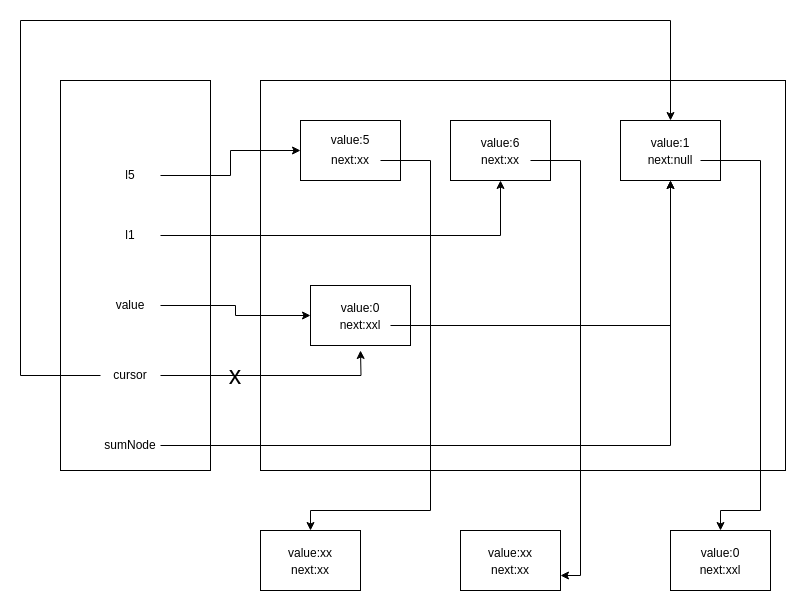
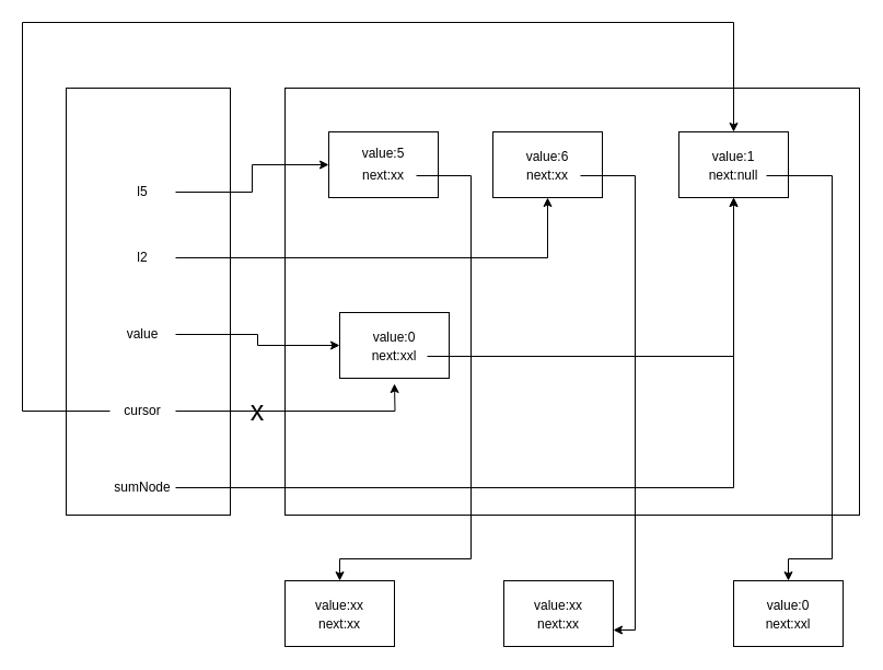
- <mxCell id="7" value="l1" style="text;html=1;strokeColor=none;fillColor=none;align=center;verticalAlign=middle;whiteSpace=wrap;rounded=0;" vertex="1" parent="1"><mxGeometry x="100" y="220" width="60" height="30" as="geometry" /></mxCell>
+ <mxCell id="7" value="l2" style="text;html=1;strokeColor=none;fillColor=none;align=center;verticalAlign=middle;whiteSpace=wrap;rounded=0;" vertex="1" parent="1"><mxGeometry x="100" y="220" width="60" height="30" as="geometry" /></mxCell>
